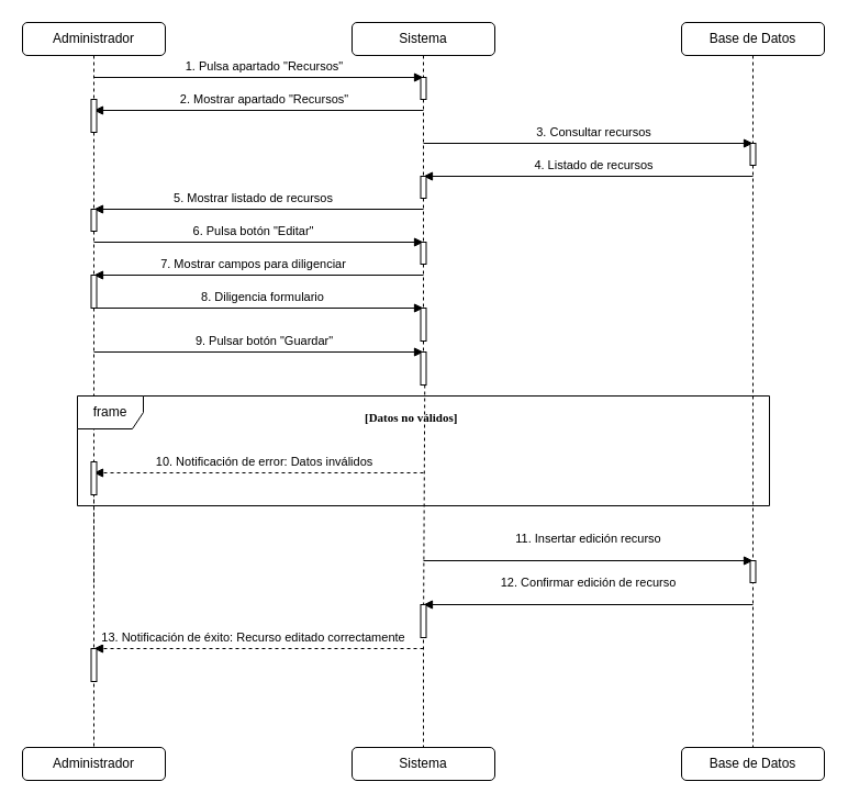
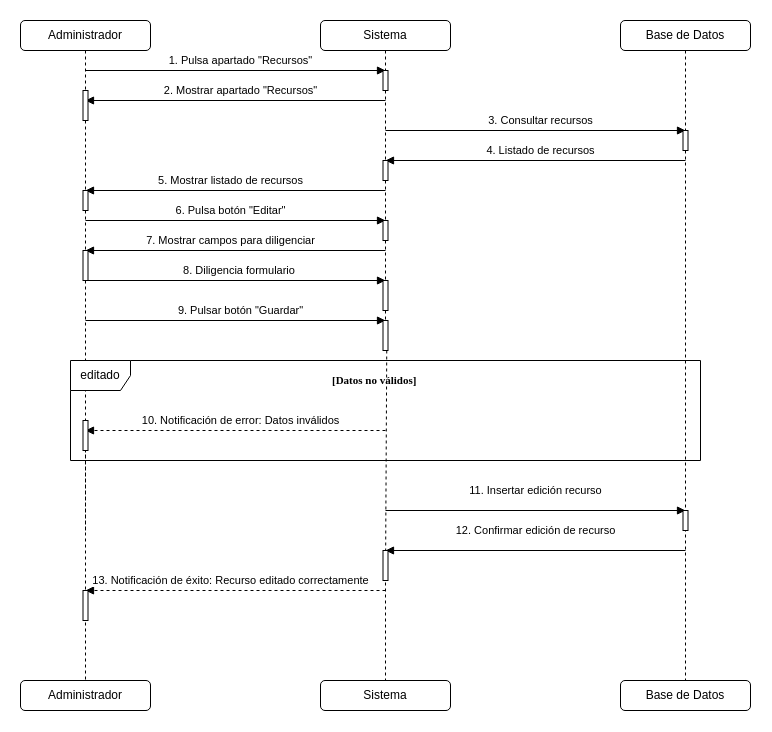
- <mxCell id="43" value="frame" style="shape=umlFrame;whiteSpace=wrap;html=1;pointerEvents=0;" vertex="1" parent="1"><mxGeometry x="70" y="360" width="630" height="100" as="geometry" /></mxCell>
+ <mxCell id="43" value="editado" style="shape=umlFrame;whiteSpace=wrap;html=1;pointerEvents=0;" vertex="1" parent="1"><mxGeometry x="70" y="360" width="630" height="100" as="geometry" /></mxCell>
